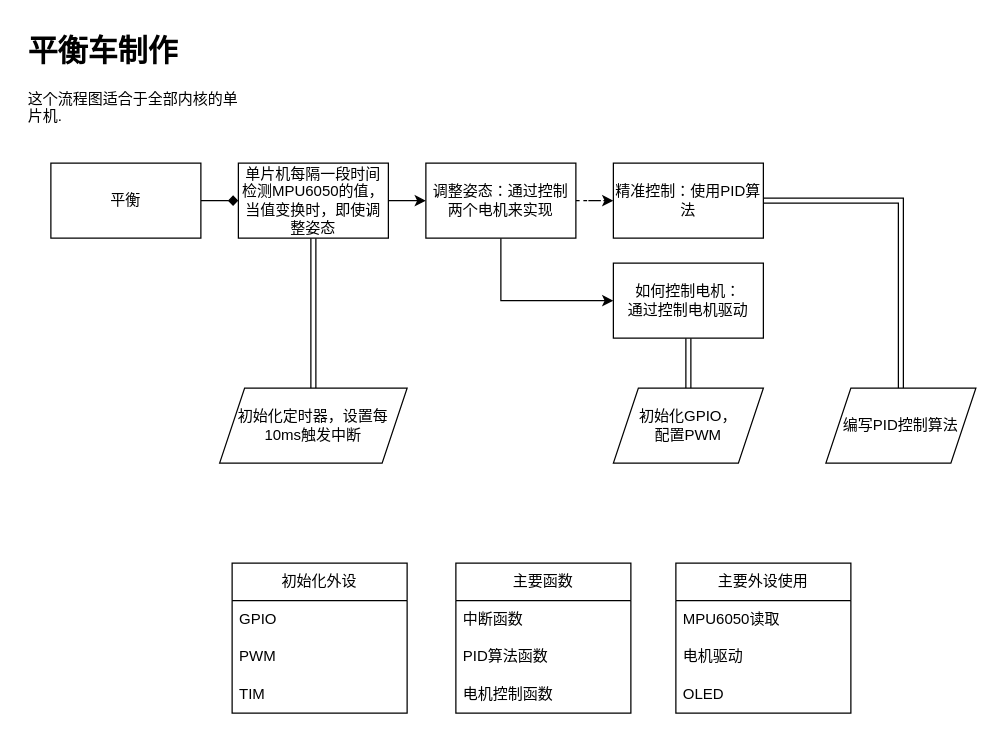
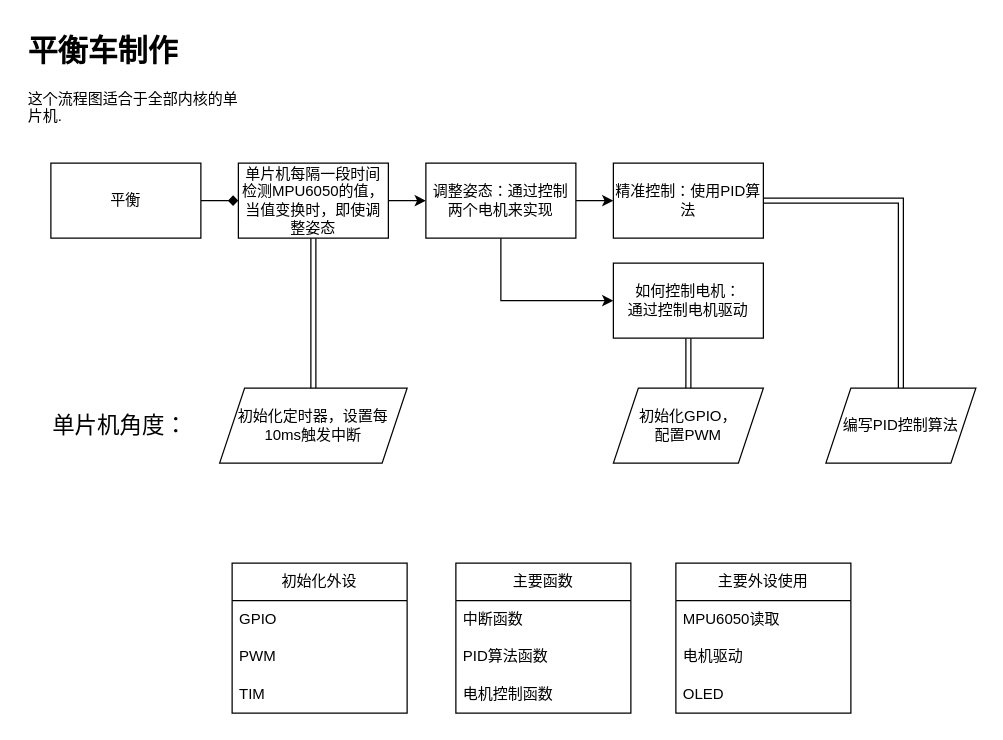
- <mxCell id="8" value="" style="edgeStyle=orthogonalEdgeStyle;rounded=0;orthogonalLoop=1;jettySize=auto;html=1;dashed=1;" edge="1" parent="1" source="10" target="12"><mxGeometry relative="1" as="geometry" /></mxCell>
+ <mxCell id="8" value="" style="edgeStyle=orthogonalEdgeStyle;rounded=0;orthogonalLoop=1;jettySize=auto;html=1;" edge="1" parent="1" source="10" target="12"><mxGeometry relative="1" as="geometry" /></mxCell>
+ <mxCell id="16" value="&lt;font style=&quot;font-size: 18px;&quot;&gt;单片机角度：&lt;/font&gt;" style="text;html=1;align=center;verticalAlign=middle;resizable=0;points=[];autosize=1;strokeColor=none;fillColor=none;" vertex="1" parent="1"><mxGeometry x="30" y="320" width="130" height="40" as="geometry" /></mxCell>
